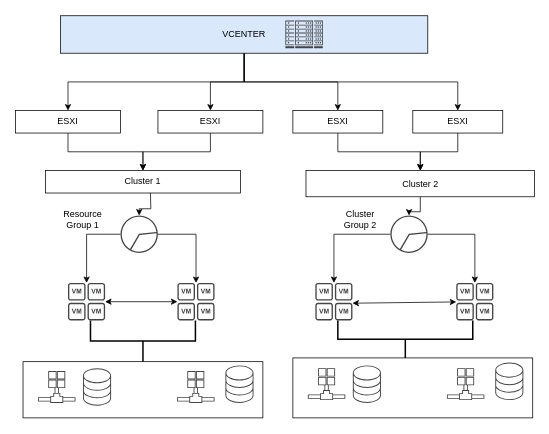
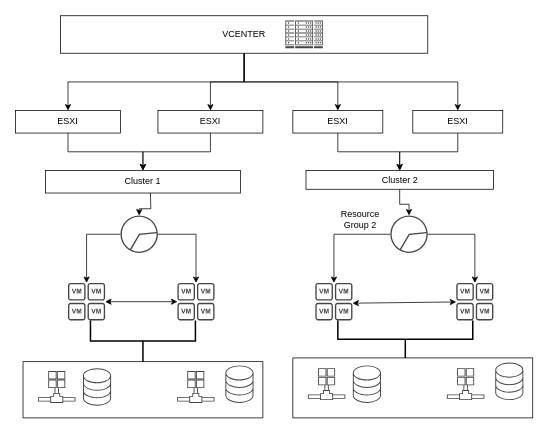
- <mxCell id="6" value="VCENTER" style="rounded=0;whiteSpace=wrap;html=1;fillColor=#dae8fc;" vertex="1" parent="1"><mxGeometry x="80" y="20.5" width="490" height="50" as="geometry" /></mxCell>
+ <mxCell id="6" value="VCENTER" style="rounded=0;whiteSpace=wrap;html=1;" vertex="1" parent="1"><mxGeometry x="80" y="20.5" width="490" height="50" as="geometry" /></mxCell>
- <mxCell id="28" value="Cluster 2" style="whiteSpace=wrap;html=1;rounded=0;" vertex="1" parent="1"><mxGeometry x="407.5" y="227" width="305" height="35" as="geometry" /></mxCell>
+ <mxCell id="28" value="Cluster 2" style="whiteSpace=wrap;html=1;rounded=0;" vertex="1" parent="1"><mxGeometry x="407.5" y="227" width="250" height="25" as="geometry" /></mxCell>
- <mxCell id="44" value="Resource Group 1" style="text;html=1;strokeColor=none;fillColor=none;align=center;verticalAlign=middle;whiteSpace=wrap;rounded=0;" vertex="1" parent="1"><mxGeometry x="79.5" y="277" width="60" height="30" as="geometry" /></mxCell>
- <mxCell id="45" value="Cluster Group 2" style="text;html=1;strokeColor=none;fillColor=none;align=center;verticalAlign=middle;whiteSpace=wrap;rounded=0;" vertex="1" parent="1"><mxGeometry x="450" y="277" width="60" height="30" as="geometry" /></mxCell>
+ <mxCell id="45" value="Resource Group 2" style="text;html=1;strokeColor=none;fillColor=none;align=center;verticalAlign=middle;whiteSpace=wrap;rounded=0;" vertex="1" parent="1"><mxGeometry x="450" y="277" width="60" height="30" as="geometry" /></mxCell>
